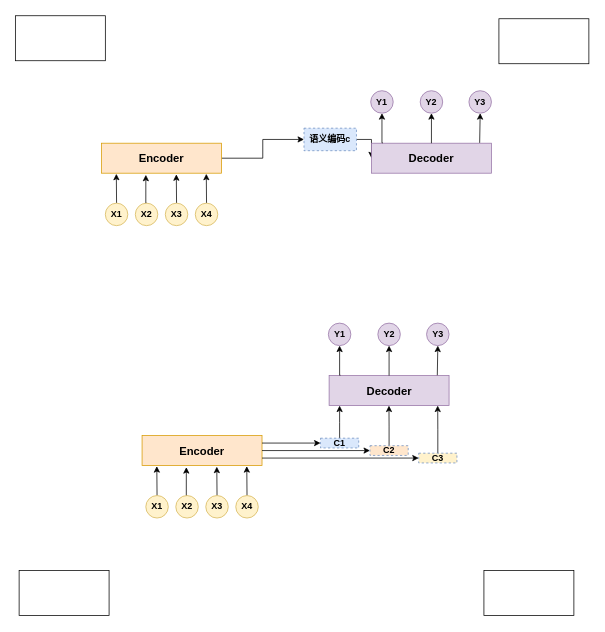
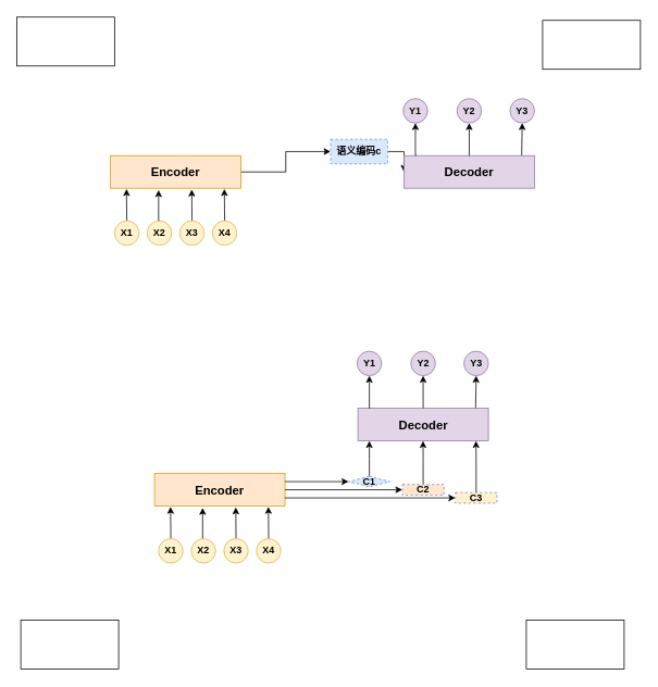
- <mxCell id="39" value="C1" style="rounded=0;whiteSpace=wrap;html=1;dashed=1;fillColor=#dae8fc;strokeColor=#6c8ebf;fontStyle=1" vertex="1" parent="1"><mxGeometry x="427" y="583.5" width="51" height="13" as="geometry" /></mxCell>
+ <mxCell id="39" value="C1" style="rhombus;whiteSpace=wrap;html=1;dashed=1;fillColor=#dae8fc;strokeColor=#6c8ebf;fontStyle=1;" vertex="1" parent="1"><mxGeometry x="427" y="583.5" width="51" height="13" as="geometry" /></mxCell>
